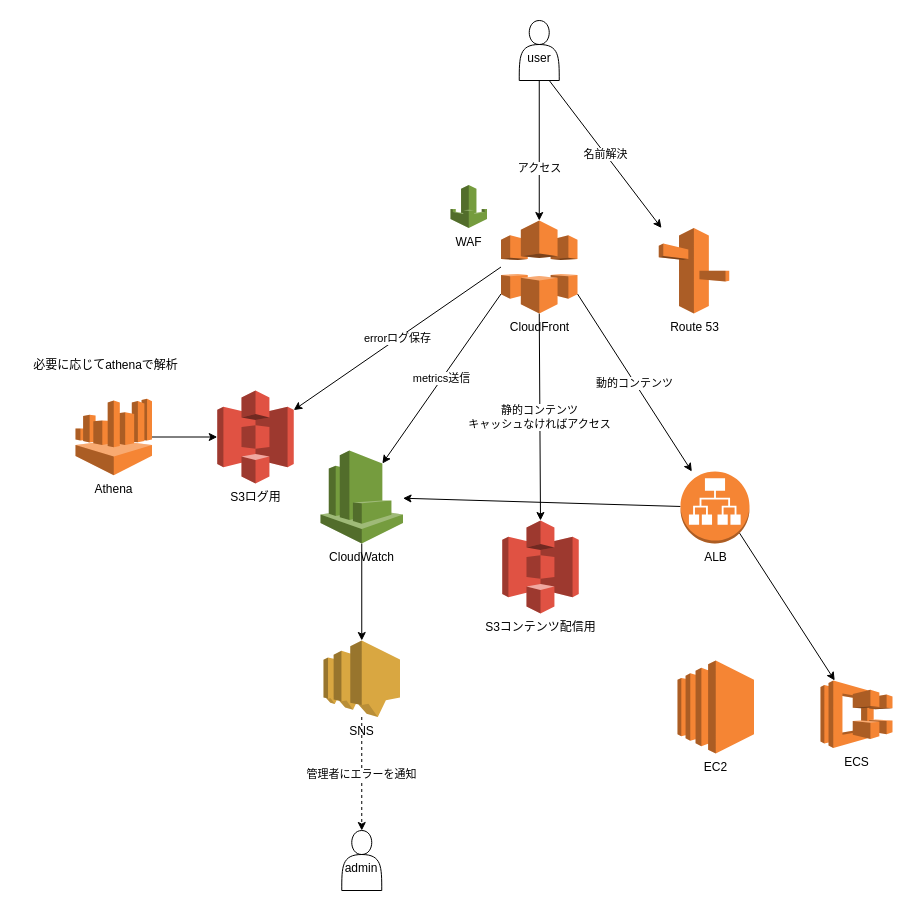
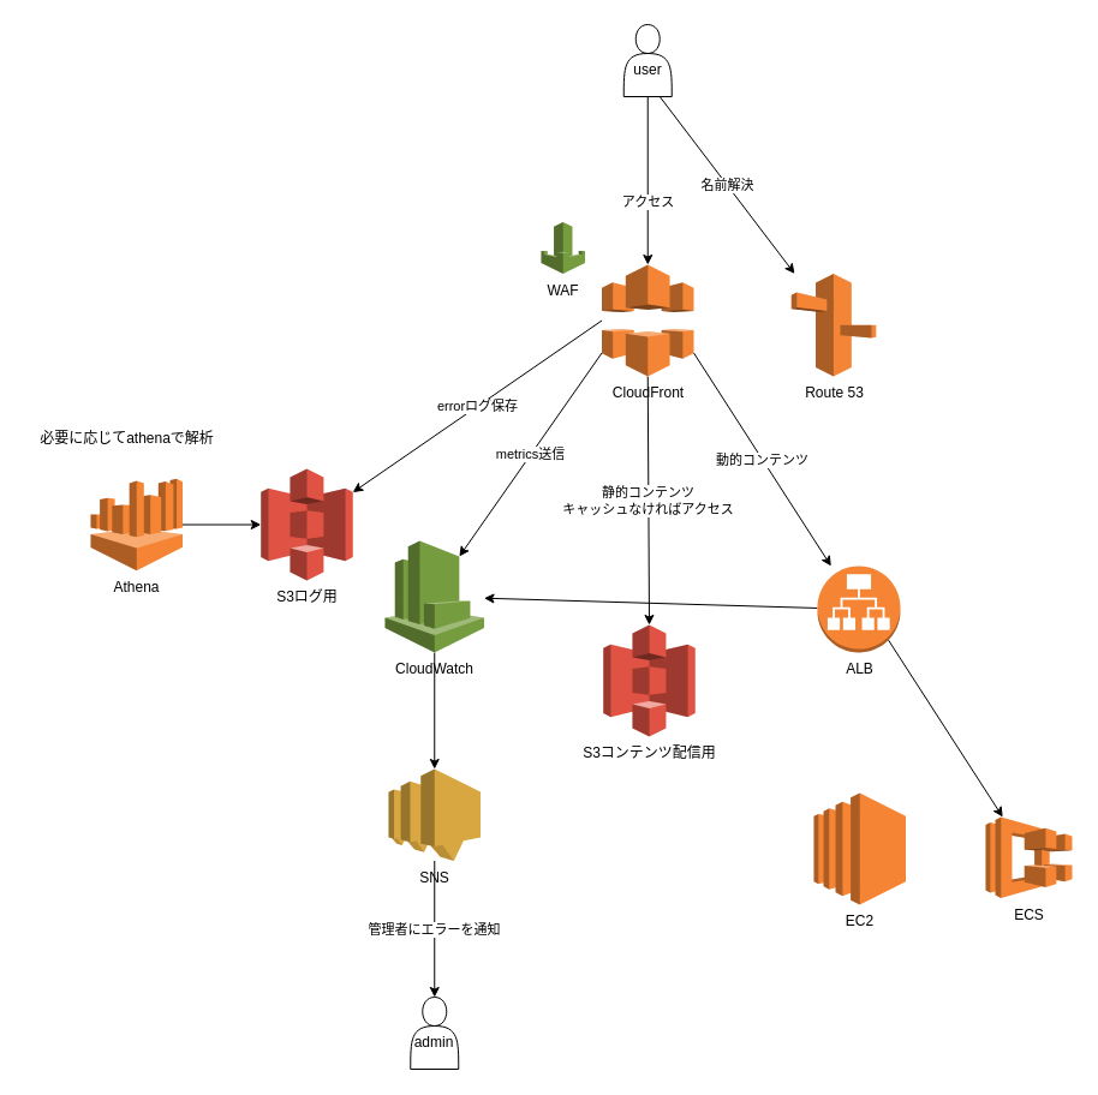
- <mxCell id="22" value="管理者にエラーを通知" style="edgeStyle=none;html=1;dashed=1;" parent="1" source="23" target="24" edge="1"><mxGeometry relative="1" as="geometry" /></mxCell>
+ <mxCell id="22" value="管理者にエラーを通知" style="edgeStyle=none;html=1;" parent="1" source="23" target="24" edge="1"><mxGeometry relative="1" as="geometry" /></mxCell>
